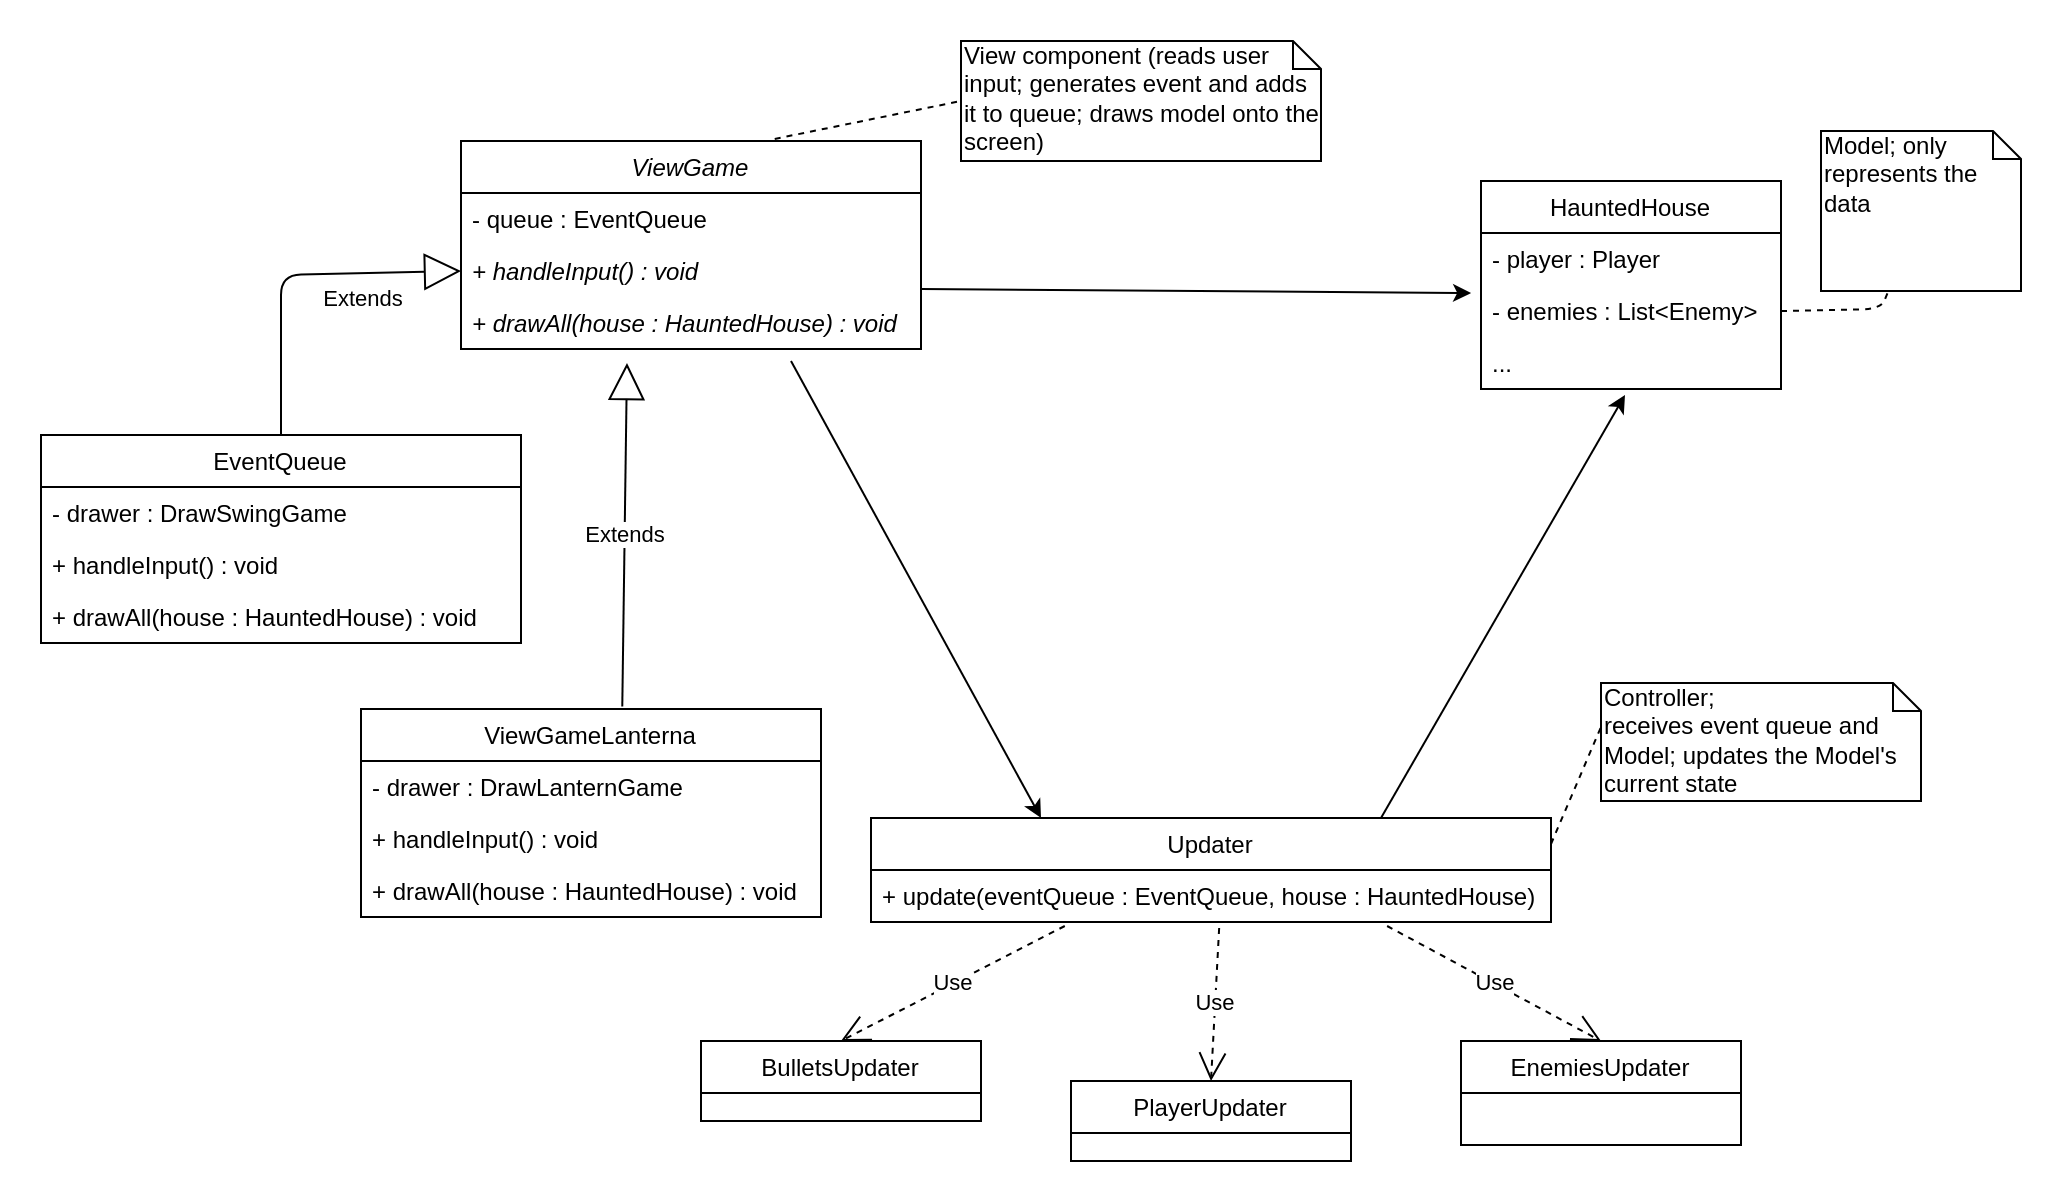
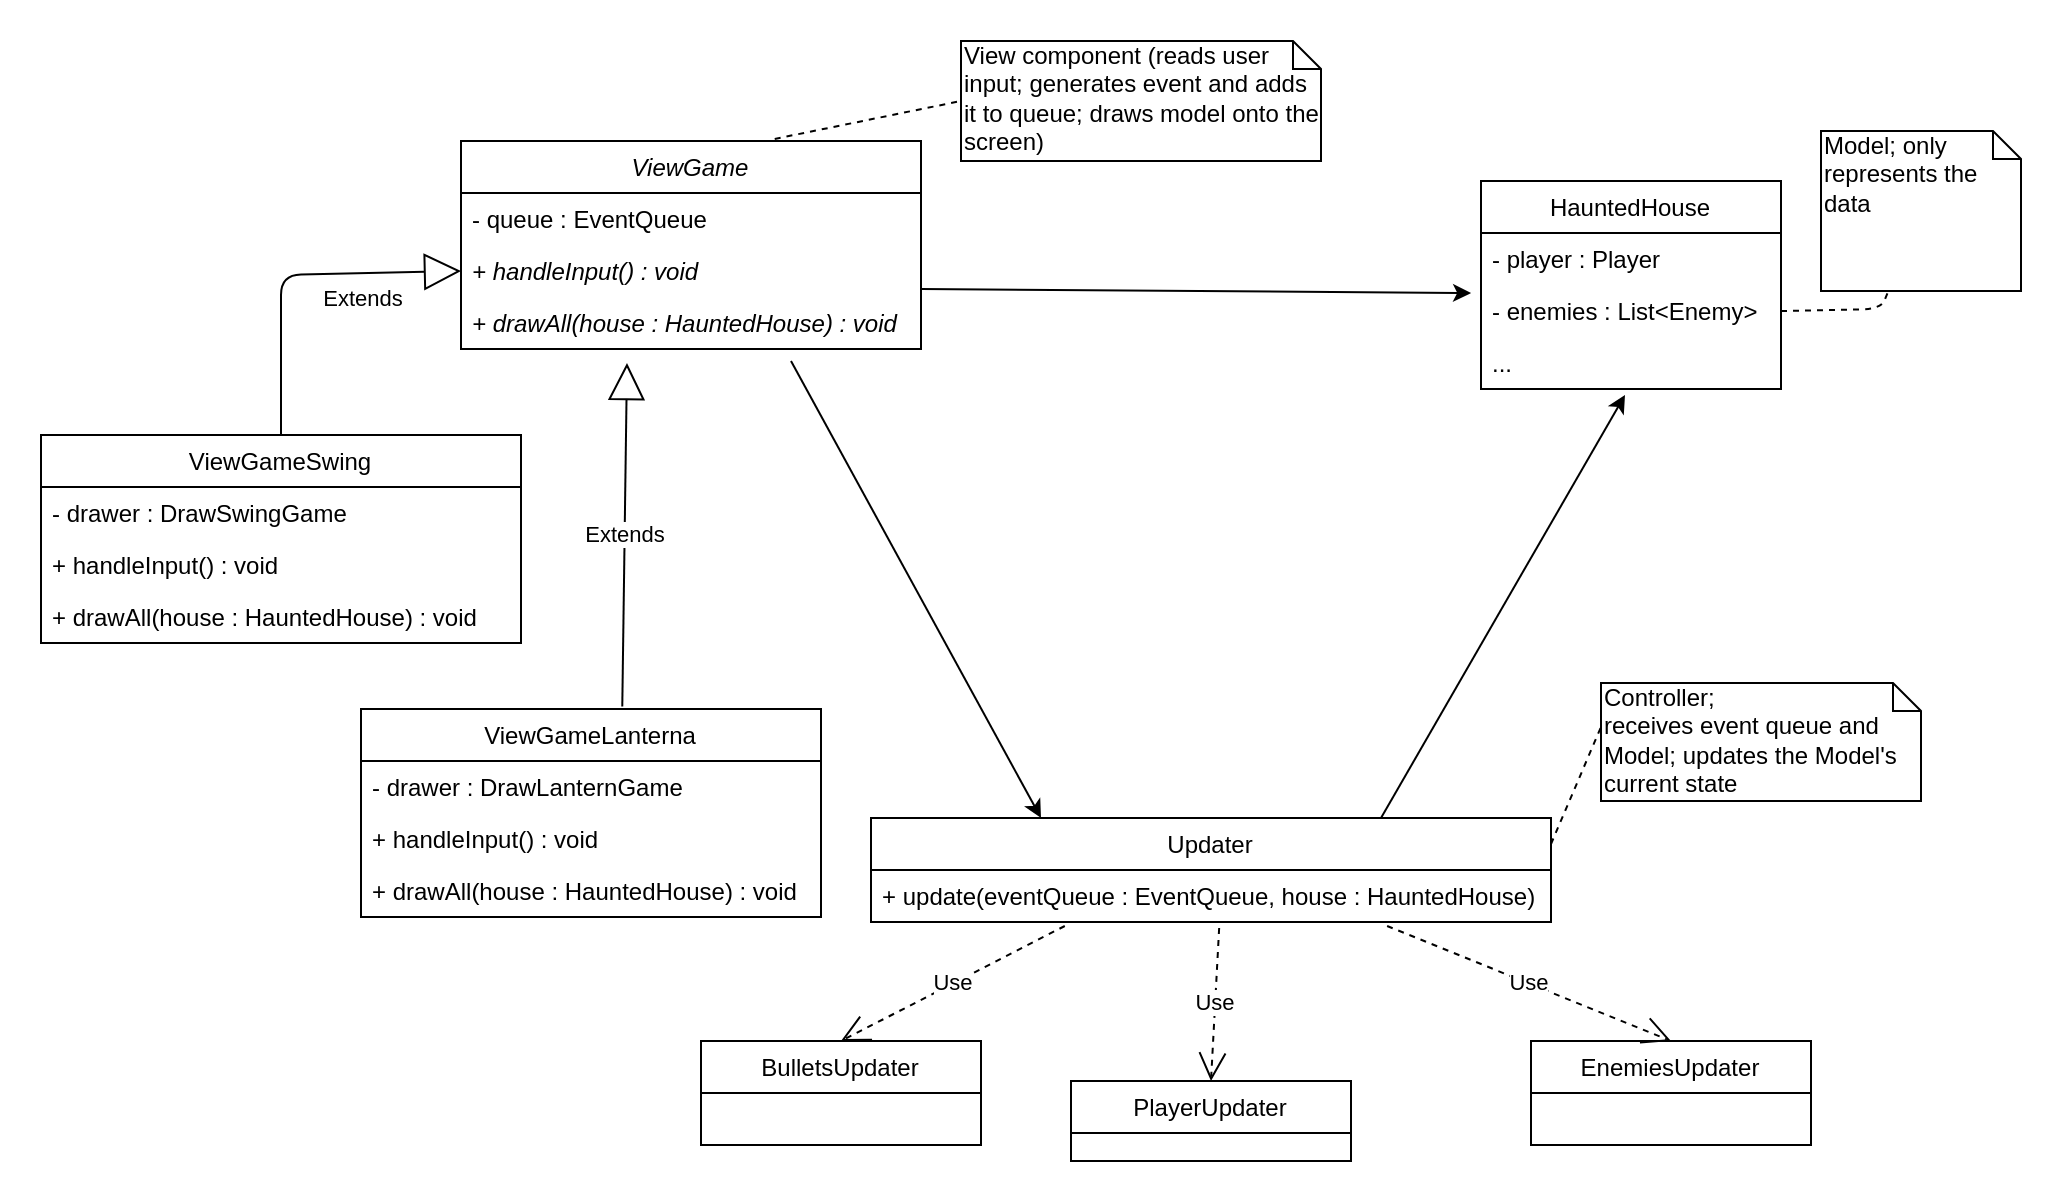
- <mxCell id="33" value="EventQueue" style="swimlane;fontStyle=0;childLayout=stackLayout;horizontal=1;startSize=26;fillColor=none;horizontalStack=0;resizeParent=1;resizeParentMax=0;resizeLast=0;collapsible=1;marginBottom=0;" parent="1" vertex="1"><mxGeometry x="20" y="217" width="240" height="104" as="geometry" /></mxCell>
+ <mxCell id="33" value="ViewGameSwing" style="swimlane;fontStyle=0;childLayout=stackLayout;horizontal=1;startSize=26;fillColor=none;horizontalStack=0;resizeParent=1;resizeParentMax=0;resizeLast=0;collapsible=1;marginBottom=0;" parent="1" vertex="1"><mxGeometry x="20" y="217" width="240" height="104" as="geometry" /></mxCell>
- <mxCell id="15" value="BulletsUpdater" style="swimlane;fontStyle=0;childLayout=stackLayout;horizontal=1;startSize=26;fillColor=none;horizontalStack=0;resizeParent=1;resizeParentMax=0;resizeLast=0;collapsible=1;marginBottom=0;" parent="1" vertex="1"><mxGeometry x="350" y="520" width="140" height="40" as="geometry" /></mxCell>
+ <mxCell id="15" value="BulletsUpdater" style="swimlane;fontStyle=0;childLayout=stackLayout;horizontal=1;startSize=26;fillColor=none;horizontalStack=0;resizeParent=1;resizeParentMax=0;resizeLast=0;collapsible=1;marginBottom=0;" parent="1" vertex="1"><mxGeometry x="350" y="520" width="140" height="52" as="geometry" /></mxCell>
- <mxCell id="17" value="EnemiesUpdater" style="swimlane;fontStyle=0;childLayout=stackLayout;horizontal=1;startSize=26;fillColor=none;horizontalStack=0;resizeParent=1;resizeParentMax=0;resizeLast=0;collapsible=1;marginBottom=0;" parent="1" vertex="1"><mxGeometry x="730" y="520" width="140" height="52" as="geometry" /></mxCell>
+ <mxCell id="17" value="EnemiesUpdater" style="swimlane;fontStyle=0;childLayout=stackLayout;horizontal=1;startSize=26;fillColor=none;horizontalStack=0;resizeParent=1;resizeParentMax=0;resizeLast=0;collapsible=1;marginBottom=0;" parent="1" vertex="1"><mxGeometry x="765" y="520" width="140" height="52" as="geometry" /></mxCell>
